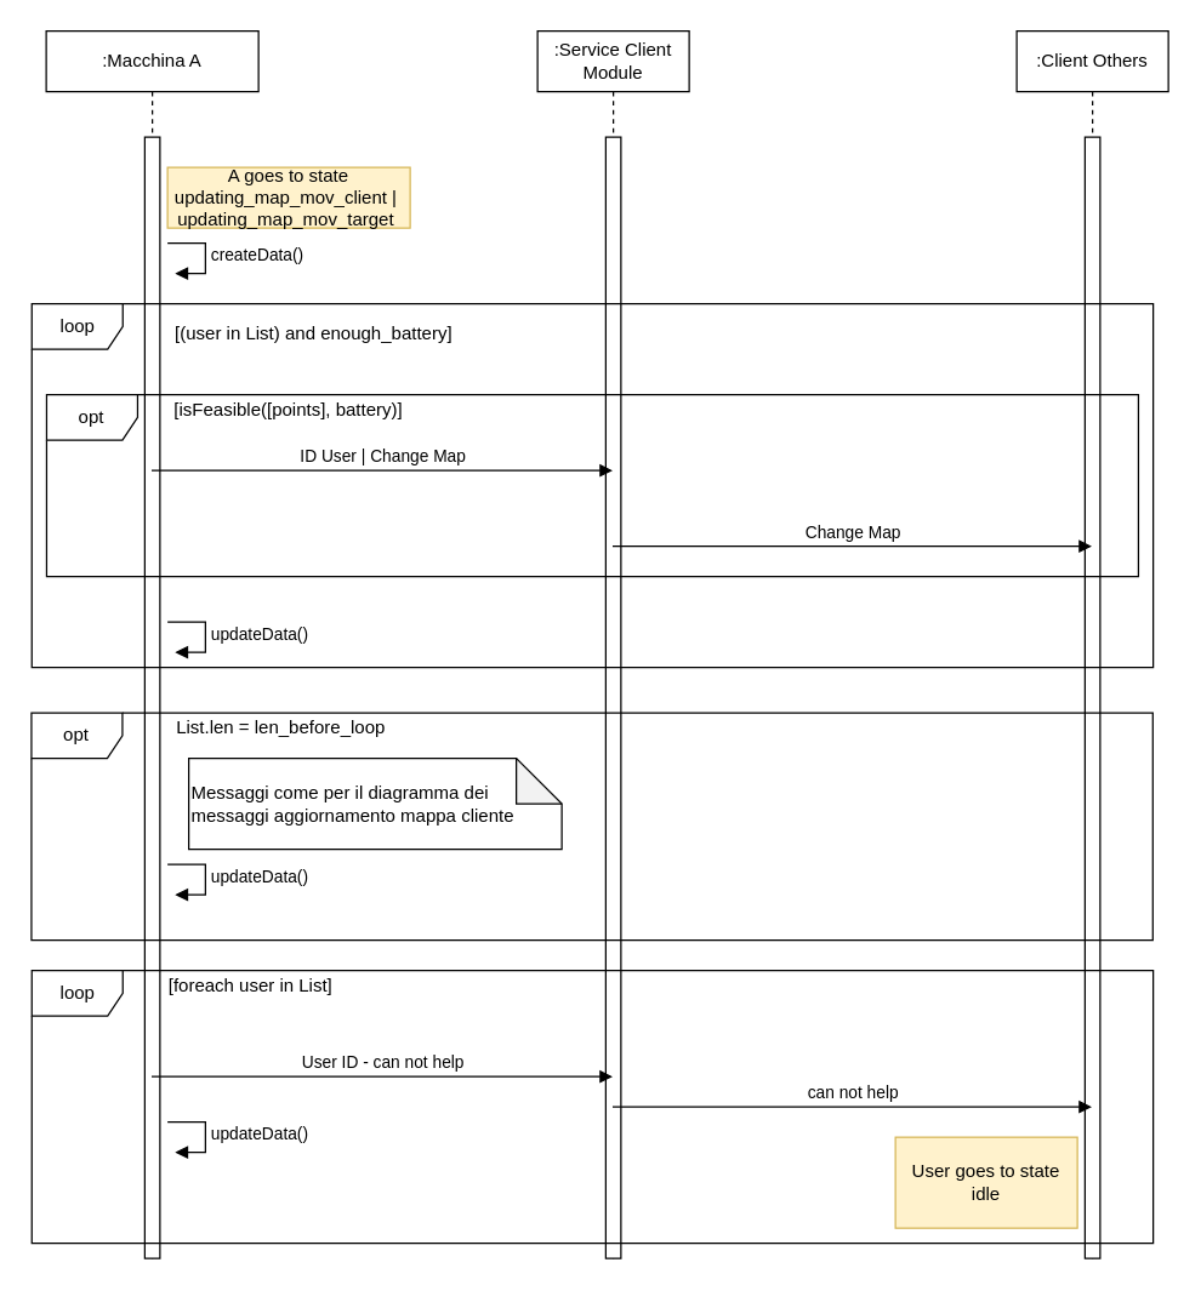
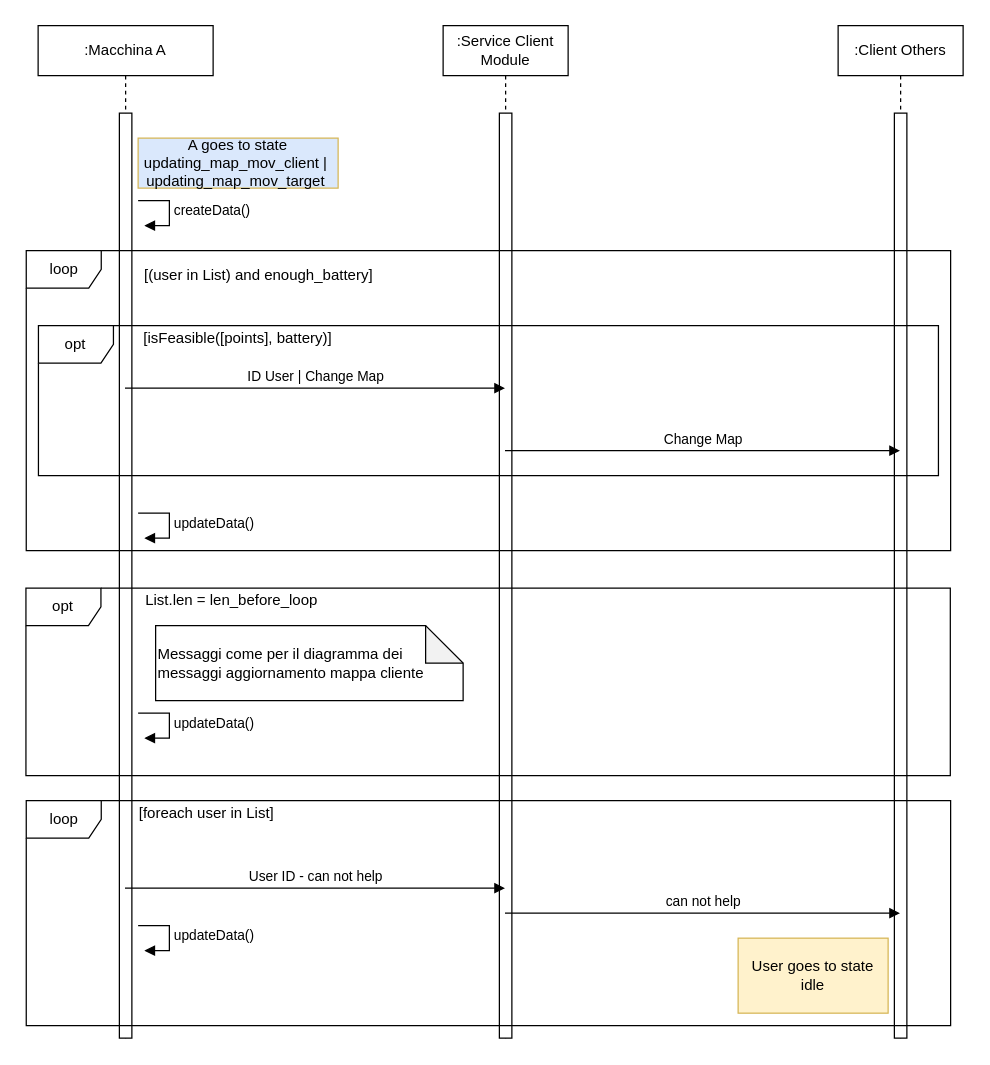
- <mxCell id="4" value="A goes to state&lt;br&gt;updating_map_mov_client |&amp;nbsp;&lt;br&gt;updating_map_mov_target&amp;nbsp;" style="rounded=0;whiteSpace=wrap;html=1;fillColor=#fff2cc;strokeColor=#d6b656;" vertex="1" parent="1"><mxGeometry x="110" y="110" width="160" height="40" as="geometry" /></mxCell>
+ <mxCell id="4" value="A goes to state&lt;br&gt;updating_map_mov_client |&amp;nbsp;&lt;br&gt;updating_map_mov_target&amp;nbsp;" style="rounded=0;whiteSpace=wrap;html=1;fillColor=#dae8fc;strokeColor=#d6b656;" vertex="1" parent="1"><mxGeometry x="110" y="110" width="160" height="40" as="geometry" /></mxCell>
